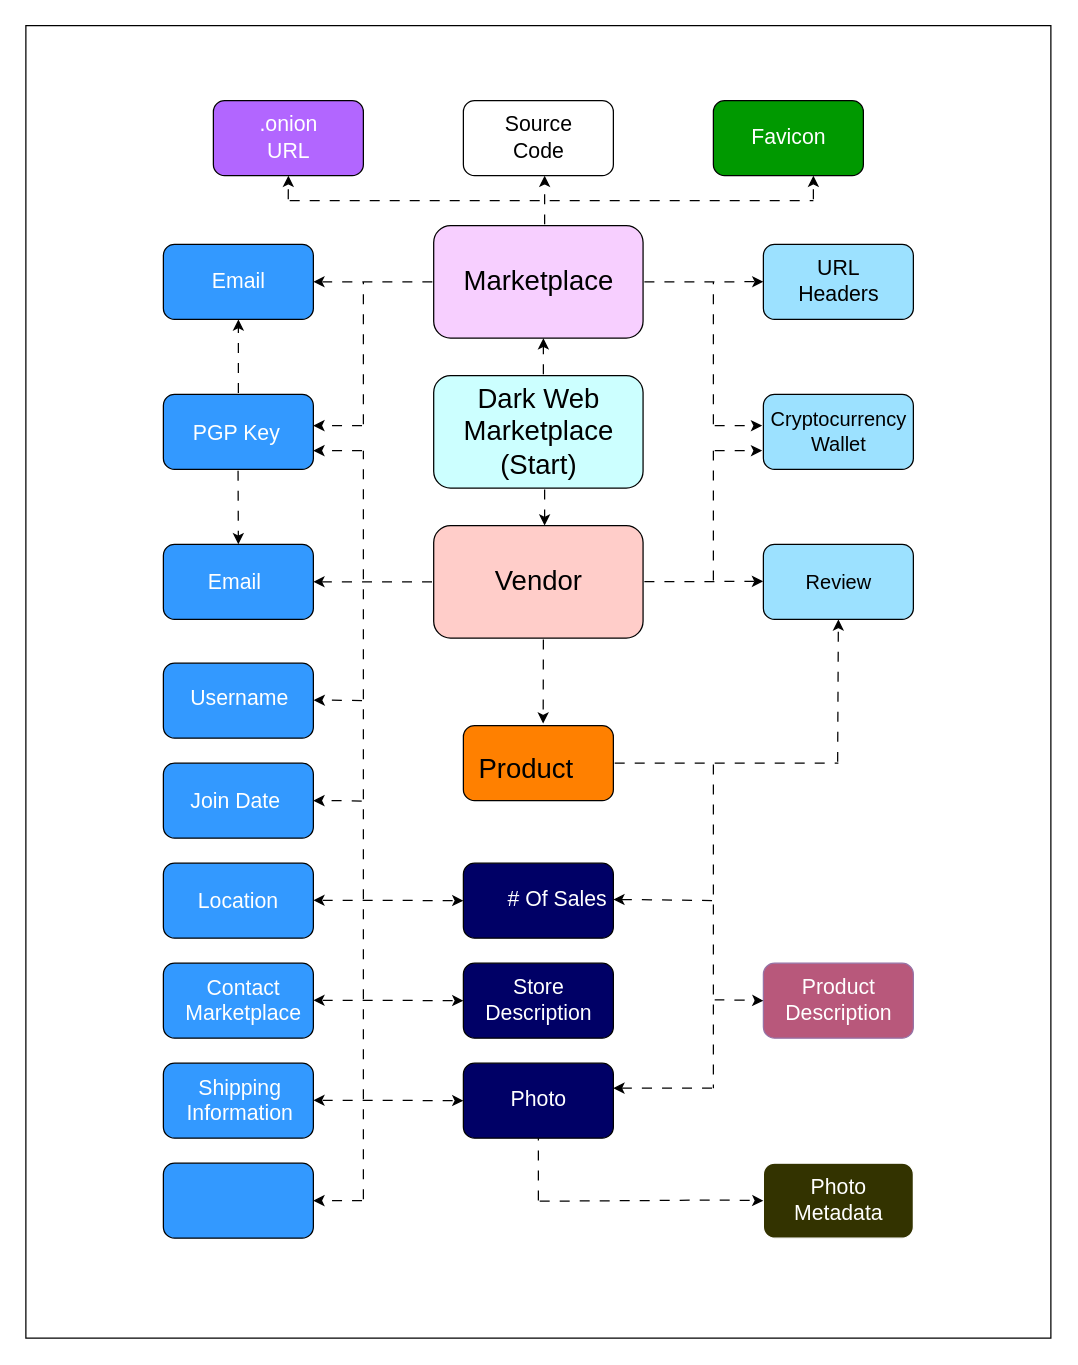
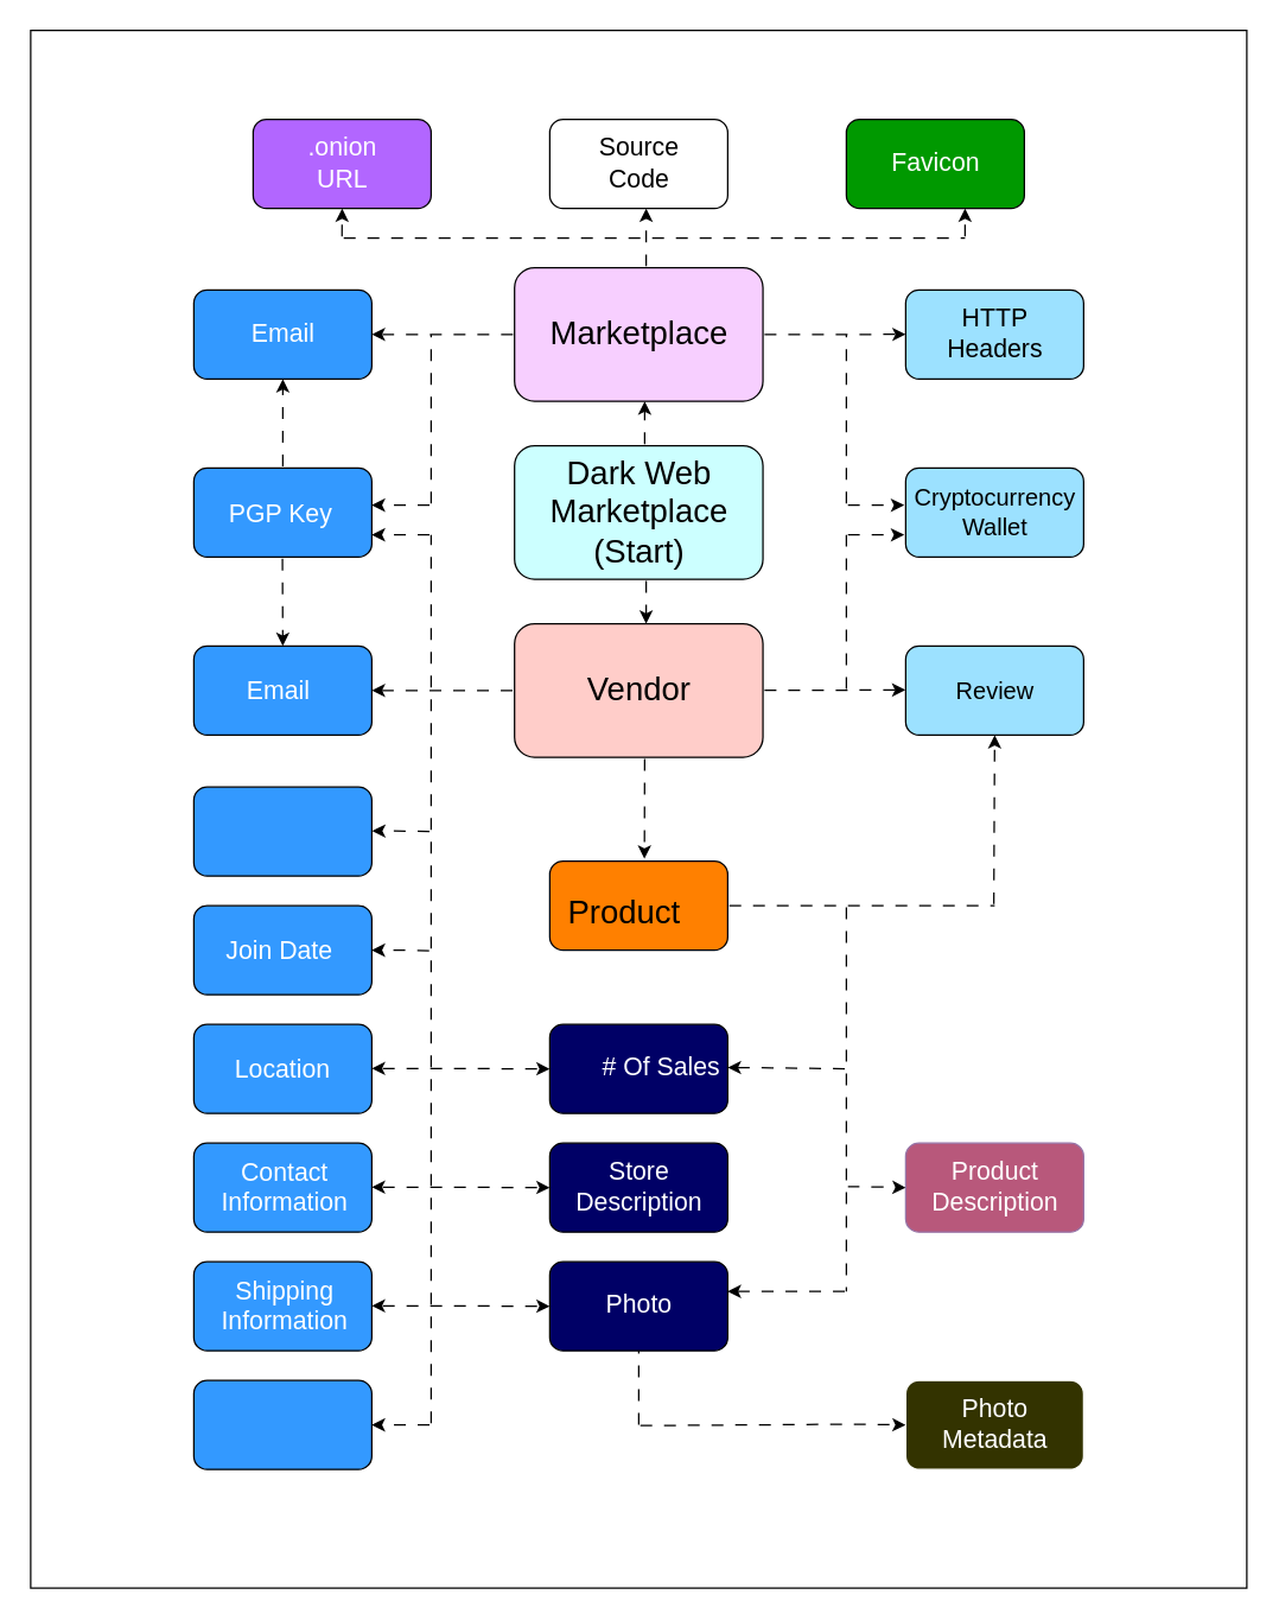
- <mxCell id="65" value="&lt;span style=&quot;font-size: 17px;&quot;&gt;URL&lt;br&gt;Headers&lt;br&gt;&lt;/span&gt;" style="text;html=1;align=center;verticalAlign=middle;whiteSpace=wrap;rounded=1;labelBackgroundColor=none;" parent="1" vertex="1"><mxGeometry x="627.5" y="207" width="85" height="36" as="geometry" /></mxCell>
+ <mxCell id="65" value="&lt;span style=&quot;font-size: 17px;&quot;&gt;HTTP&lt;br&gt;Headers&lt;br&gt;&lt;/span&gt;" style="text;html=1;align=center;verticalAlign=middle;whiteSpace=wrap;rounded=1;labelBackgroundColor=none;" parent="1" vertex="1"><mxGeometry x="627.5" y="207" width="85" height="36" as="geometry" /></mxCell>
- <mxCell id="79" value="&lt;div style=&quot;text-align: center;&quot;&gt;&lt;span style=&quot;background-color: initial; font-size: 17px;&quot;&gt;Username&lt;/span&gt;&lt;/div&gt;" style="text;whiteSpace=wrap;html=1;labelBackgroundColor=none;rounded=1;fontColor=#FFFFFF;" parent="1" vertex="1"><mxGeometry x="150.25" y="542" width="79.5" height="32.5" as="geometry" /></mxCell>
- <mxCell id="82" value="&lt;div style=&quot;text-align: center;&quot;&gt;&lt;span style=&quot;font-size: 17px;&quot;&gt;Contact Marketplace&lt;/span&gt;&lt;/div&gt;" style="text;whiteSpace=wrap;html=1;labelBackgroundColor=none;rounded=1;fontColor=#FFFFFF;" parent="1" vertex="1"><mxGeometry x="145.5" y="774" width="89" height="52" as="geometry" /></mxCell>
+ <mxCell id="82" value="&lt;div style=&quot;text-align: center;&quot;&gt;&lt;span style=&quot;font-size: 17px;&quot;&gt;Contact Information&lt;/span&gt;&lt;/div&gt;" style="text;whiteSpace=wrap;html=1;labelBackgroundColor=none;rounded=1;fontColor=#FFFFFF;" parent="1" vertex="1"><mxGeometry x="145.5" y="774" width="89" height="52" as="geometry" /></mxCell>
